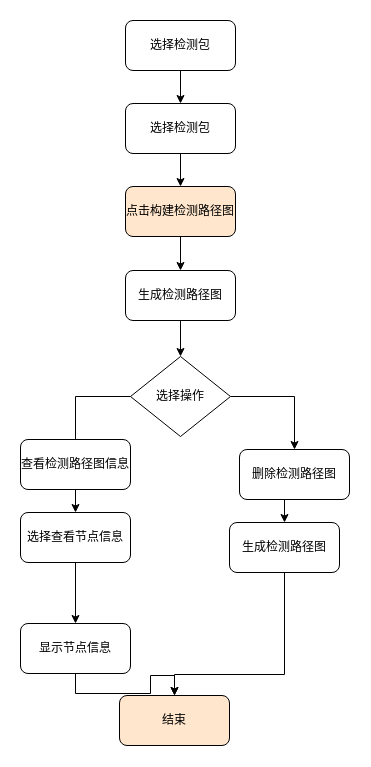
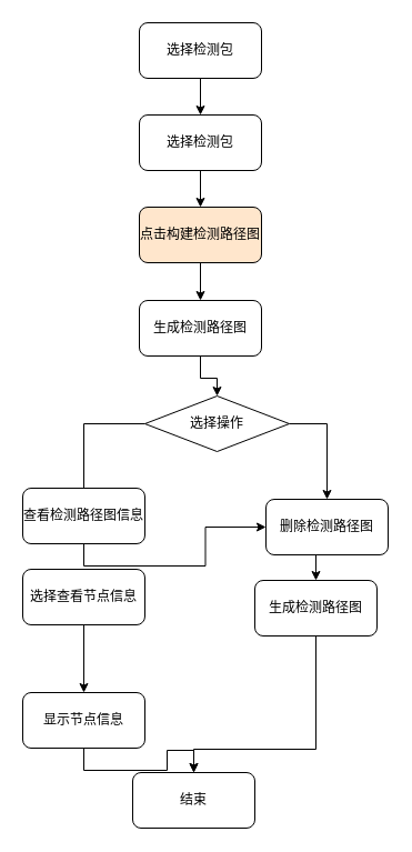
- <mxCell id="12" value="选择操作" style="rhombus;whiteSpace=wrap;html=1;" vertex="1" parent="1"><mxGeometry x="130" y="356" width="100" height="80" as="geometry" /></mxCell>
+ <mxCell id="12" value="选择操作" style="rhombus;whiteSpace=wrap;html=1;" vertex="1" parent="1"><mxGeometry x="130" y="356" width="130" height="50" as="geometry" /></mxCell>
- <mxCell id="13" style="edgeStyle=orthogonalEdgeStyle;rounded=0;orthogonalLoop=1;jettySize=auto;html=1;exitX=0.5;exitY=1;exitDx=0;exitDy=0;entryX=0.5;entryY=0;entryDx=0;entryDy=0;" edge="1" parent="1" source="14" target="16"><mxGeometry relative="1" as="geometry" /></mxCell>
+ <mxCell id="13" style="edgeStyle=orthogonalEdgeStyle;rounded=0;orthogonalLoop=1;jettySize=auto;html=1;exitX=0.5;exitY=1;exitDx=0;exitDy=0;" edge="1" parent="1" source="14" target="18"><mxGeometry relative="1" as="geometry" /></mxCell>
- <mxCell id="23" value="结束" style="rounded=1;whiteSpace=wrap;html=1;fillColor=#ffe6cc;" vertex="1" parent="1"><mxGeometry x="119" y="695" width="110" height="50" as="geometry" /></mxCell>
+ <mxCell id="23" value="结束" style="rounded=1;whiteSpace=wrap;html=1;" vertex="1" parent="1"><mxGeometry x="119" y="695" width="110" height="50" as="geometry" /></mxCell>
